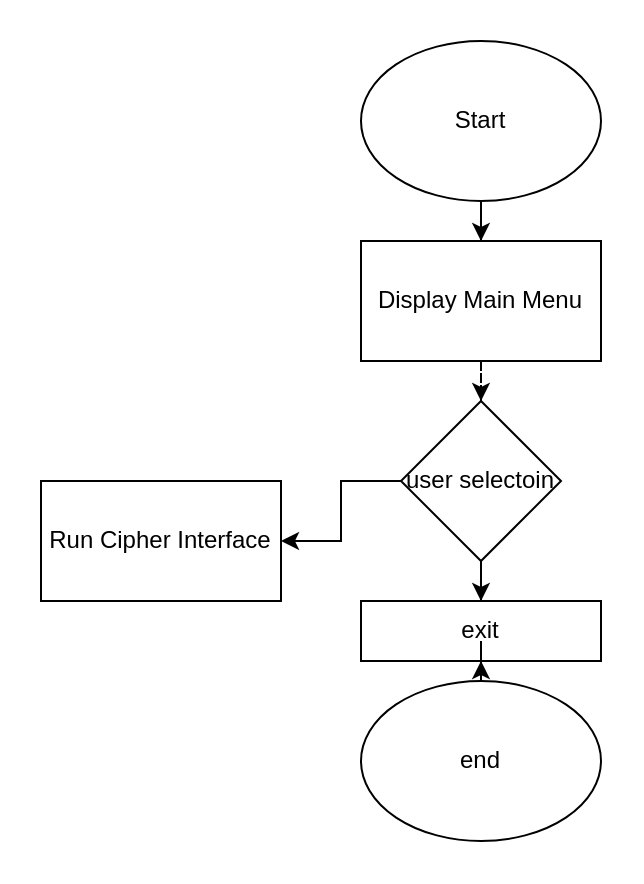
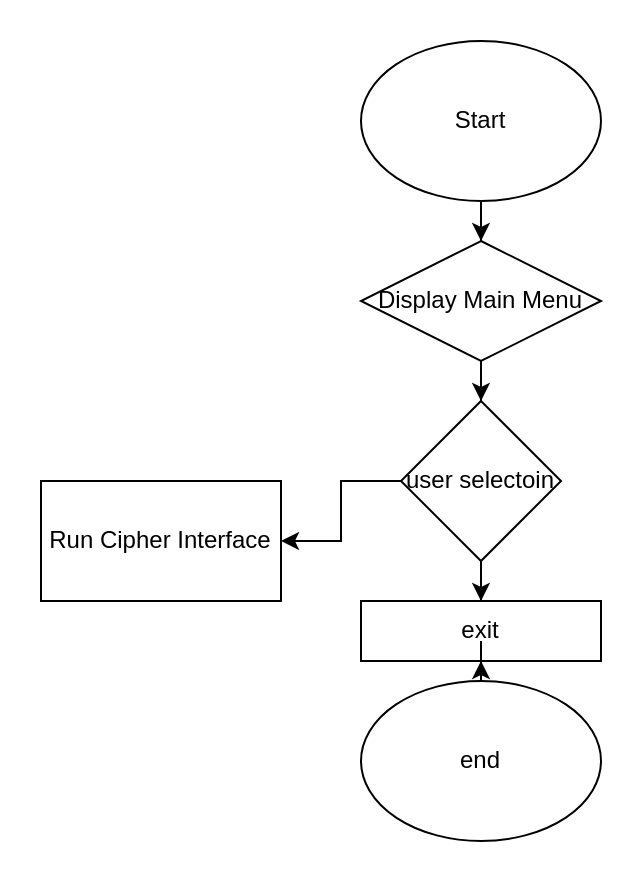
- <mxCell id="5" value="Display Main Menu" style="whiteSpace=wrap;html=1;fontSize=12;" vertex="1" parent="1"><mxGeometry x="180" y="120" width="120" height="60" as="geometry" /></mxCell>
+ <mxCell id="5" value="Display Main Menu" style="rhombus;whiteSpace=wrap;html=1;fontSize=12;" vertex="1" parent="1"><mxGeometry x="180" y="120" width="120" height="60" as="geometry" /></mxCell>
- <mxCell id="4" value="" style="edgeStyle=orthogonalEdgeStyle;rounded=0;orthogonalLoop=1;jettySize=auto;html=1;fontSize=12;dashed=1;" edge="1" parent="1" source="5" target="8"><mxGeometry relative="1" as="geometry" /></mxCell>
+ <mxCell id="4" value="" style="edgeStyle=orthogonalEdgeStyle;rounded=0;orthogonalLoop=1;jettySize=auto;html=1;fontSize=12;" edge="1" parent="1" source="5" target="8"><mxGeometry relative="1" as="geometry" /></mxCell>
